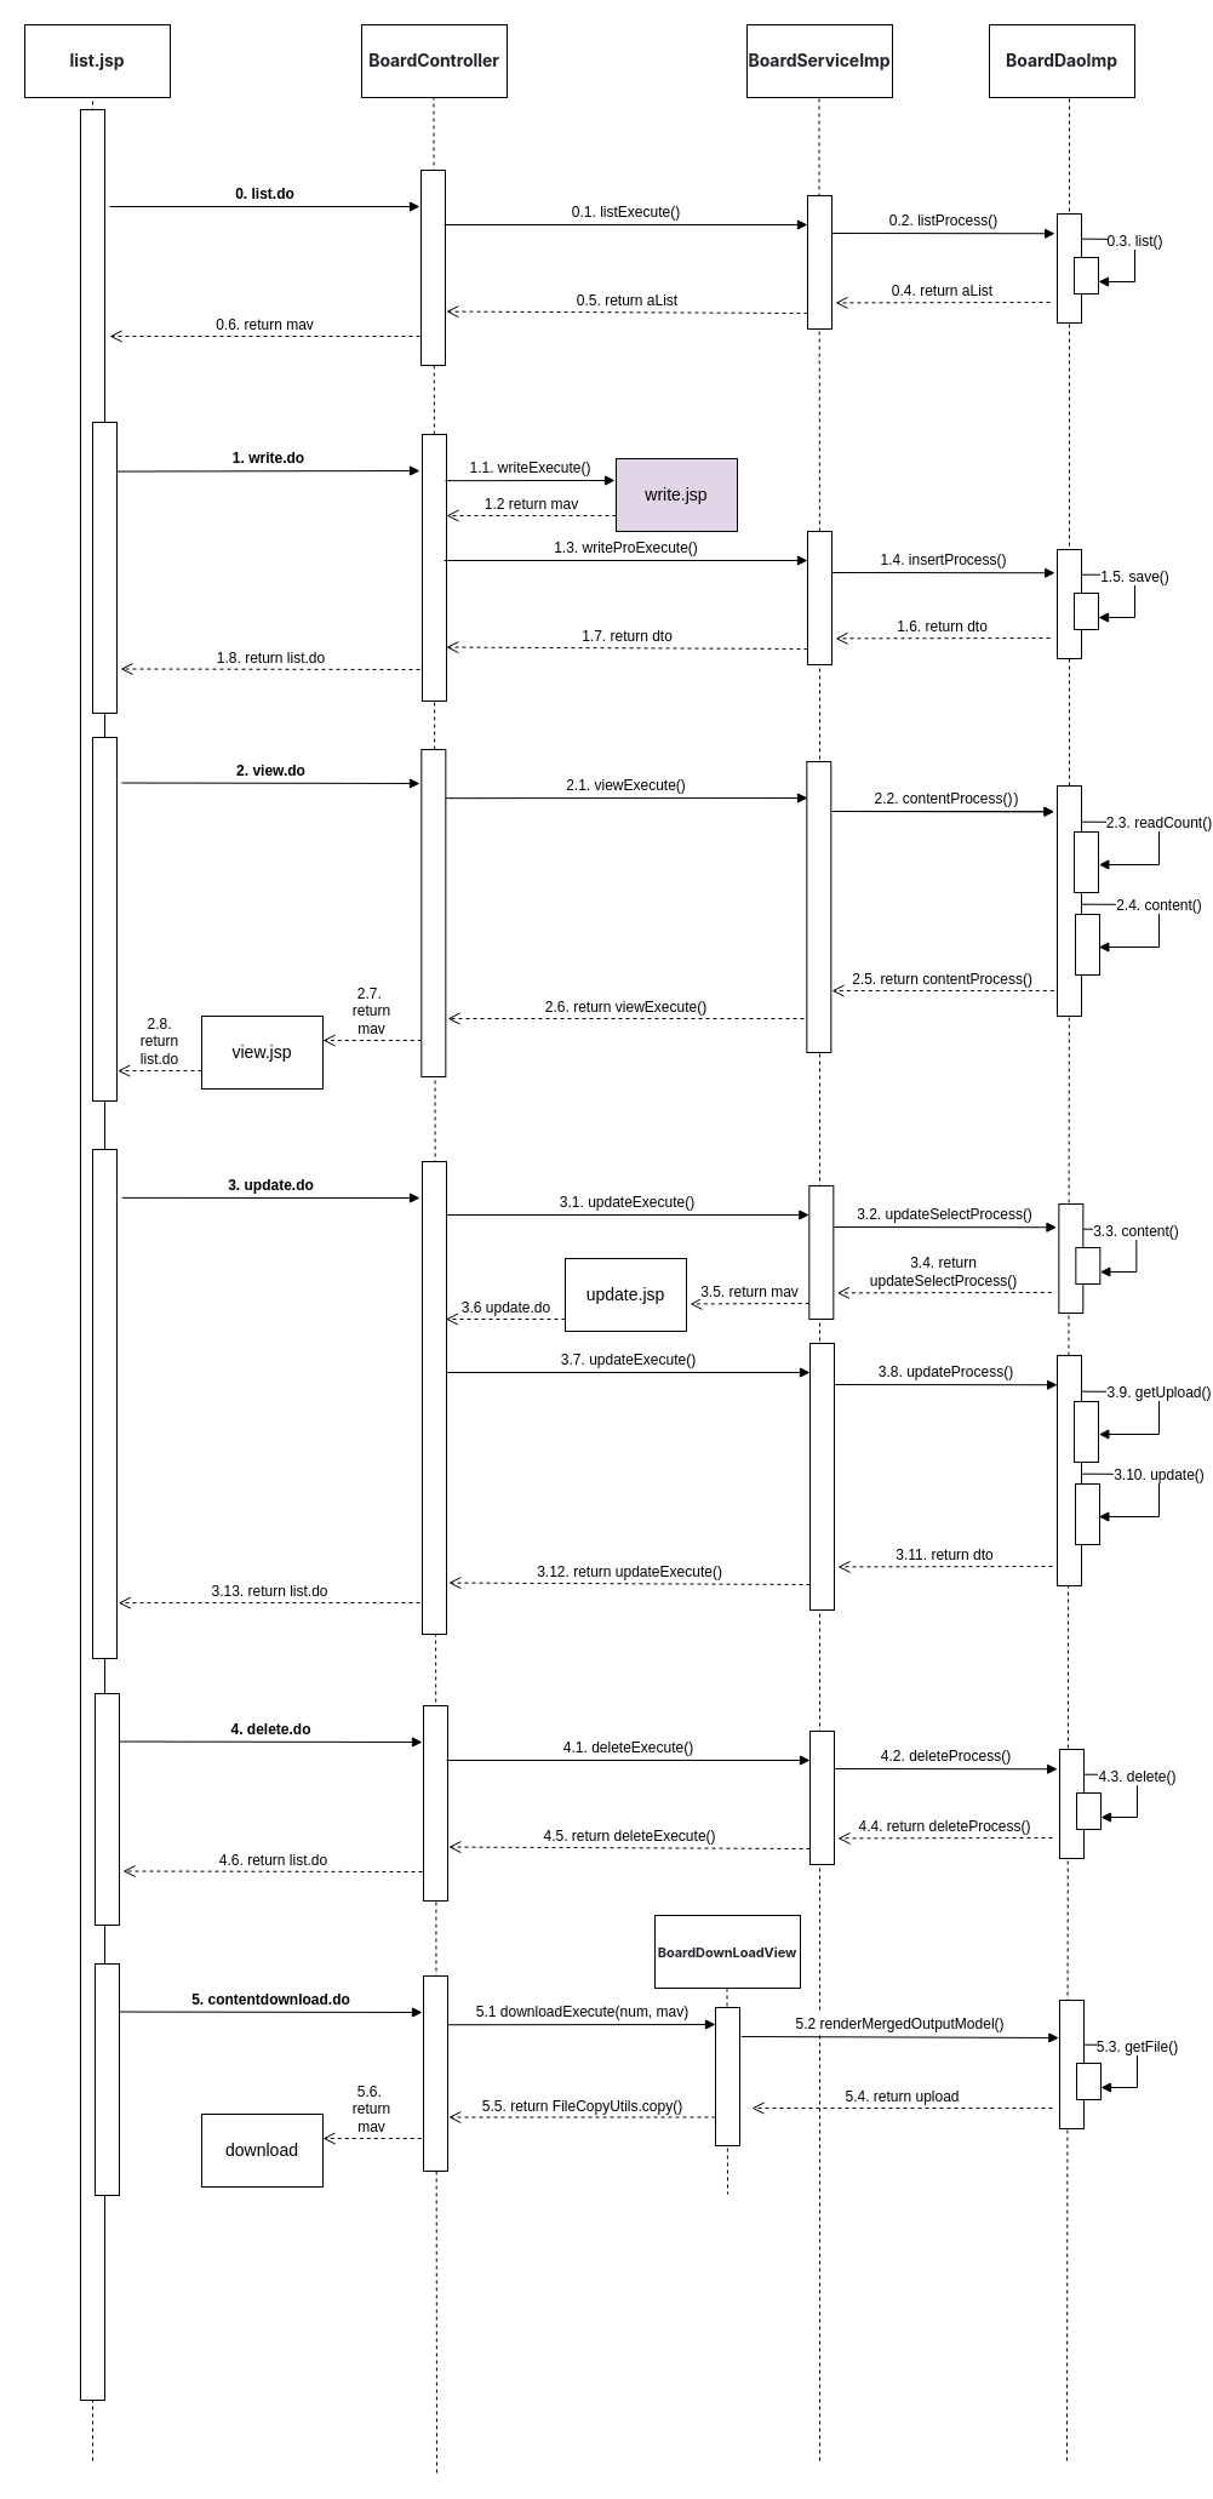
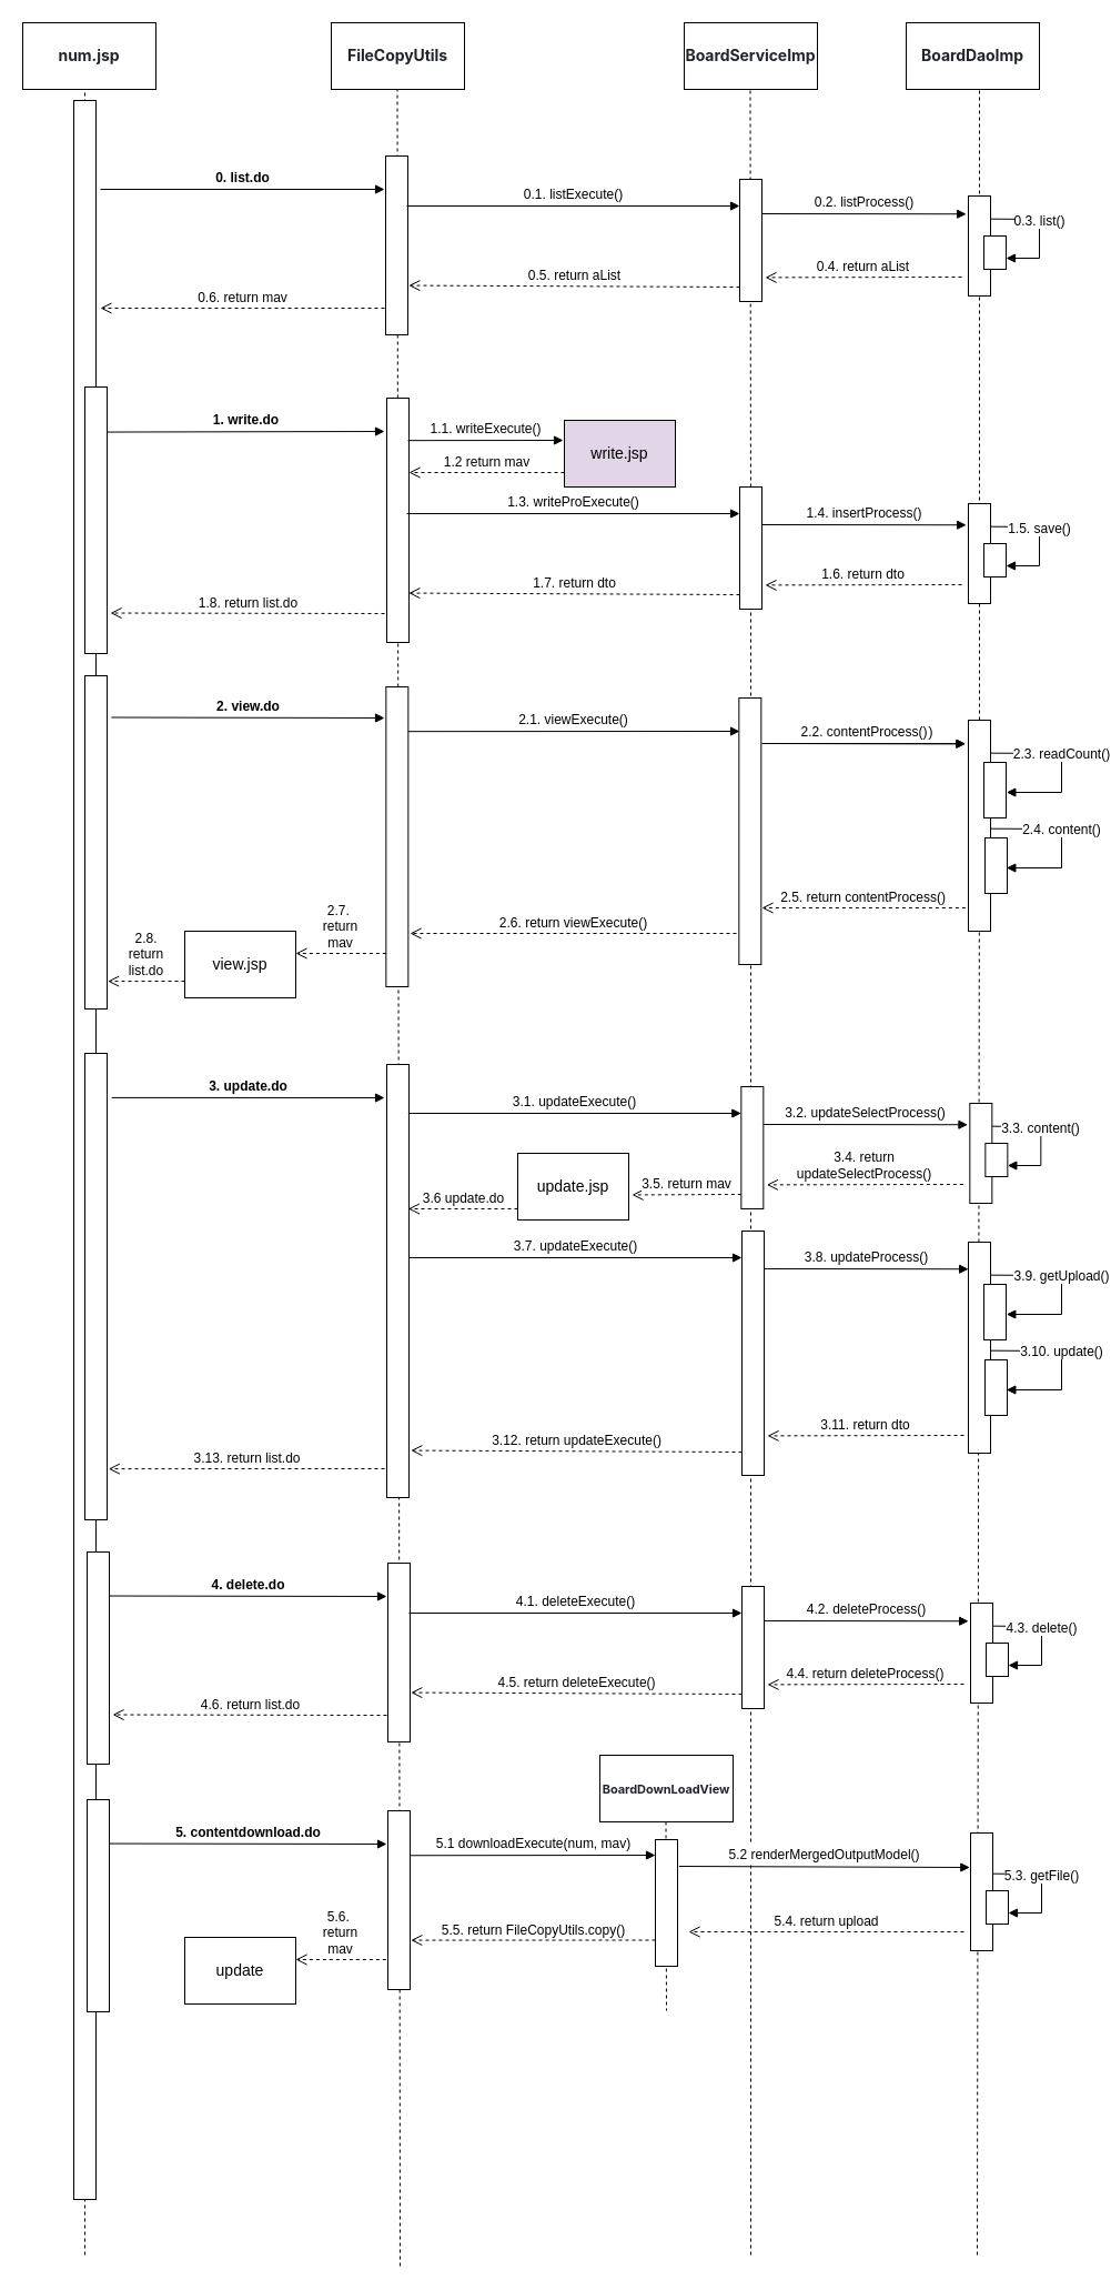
- <mxCell id="3" value="&lt;h3 style=&quot;box-sizing: inherit; line-height: 1.5; margin-bottom: 1rem; color: rgb(33, 37, 41); font-family: -apple-system, BlinkMacSystemFont, &amp;quot;Helvetica Neue&amp;quot;, &amp;quot;Apple SD Gothic Neo&amp;quot;, &amp;quot;Malgun Gothic&amp;quot;, &amp;quot;맑은 고딕&amp;quot;, 나눔고딕, &amp;quot;Nanum Gothic&amp;quot;, &amp;quot;Noto Sans KR&amp;quot;, &amp;quot;Noto Sans CJK KR&amp;quot;, arial, 돋움, Dotum, Tahoma, Geneva, sans-serif; letter-spacing: -0.072px; text-align: start; background-color: rgb(255, 255, 255);&quot; id=&quot;1-boardcontroller패키지---boardcontroller클래스-생성&quot;&gt;&lt;span style=&quot;font-size: 14px;&quot;&gt;list.jsp&lt;/span&gt;&lt;/h3&gt;" style="rounded=0;whiteSpace=wrap;html=1;" parent="1" vertex="1"><mxGeometry x="20" y="20" width="120" height="60" as="geometry" /></mxCell>
+ <mxCell id="3" value="&lt;h3 style=&quot;box-sizing: inherit; line-height: 1.5; margin-bottom: 1rem; color: rgb(33, 37, 41); font-family: -apple-system, BlinkMacSystemFont, &amp;quot;Helvetica Neue&amp;quot;, &amp;quot;Apple SD Gothic Neo&amp;quot;, &amp;quot;Malgun Gothic&amp;quot;, &amp;quot;맑은 고딕&amp;quot;, 나눔고딕, &amp;quot;Nanum Gothic&amp;quot;, &amp;quot;Noto Sans KR&amp;quot;, &amp;quot;Noto Sans CJK KR&amp;quot;, arial, 돋움, Dotum, Tahoma, Geneva, sans-serif; letter-spacing: -0.072px; text-align: start; background-color: rgb(255, 255, 255);&quot; id=&quot;1-boardcontroller패키지---boardcontroller클래스-생성&quot;&gt;&lt;span style=&quot;font-size: 14px;&quot;&gt;num.jsp&lt;/span&gt;&lt;/h3&gt;" style="rounded=0;whiteSpace=wrap;html=1;" parent="1" vertex="1"><mxGeometry x="20" y="20" width="120" height="60" as="geometry" /></mxCell>
- <mxCell id="4" value="&lt;h3 style=&quot;border-color: var(--border-color); box-sizing: inherit; line-height: 1.5; margin-bottom: 1rem; color: rgb(33, 37, 41); font-family: -apple-system, BlinkMacSystemFont, &amp;quot;Helvetica Neue&amp;quot;, &amp;quot;Apple SD Gothic Neo&amp;quot;, &amp;quot;Malgun Gothic&amp;quot;, &amp;quot;맑은 고딕&amp;quot;, 나눔고딕, &amp;quot;Nanum Gothic&amp;quot;, &amp;quot;Noto Sans KR&amp;quot;, &amp;quot;Noto Sans CJK KR&amp;quot;, arial, 돋움, Dotum, Tahoma, Geneva, sans-serif; letter-spacing: -0.072px; text-align: start; background-color: rgb(255, 255, 255);&quot; id=&quot;1-boardcontroller패키지---boardcontroller클래스-생성&quot;&gt;&lt;strong style=&quot;border-color: var(--border-color); box-sizing: inherit;&quot;&gt;&lt;font style=&quot;border-color: var(--border-color); font-size: 14px;&quot;&gt;BoardController&lt;/font&gt;&lt;/strong&gt;&lt;/h3&gt;" style="rounded=0;whiteSpace=wrap;html=1;" parent="1" vertex="1"><mxGeometry x="298" y="20" width="120" height="60" as="geometry" /></mxCell>
+ <mxCell id="4" value="&lt;h3 style=&quot;border-color: var(--border-color); box-sizing: inherit; line-height: 1.5; margin-bottom: 1rem; color: rgb(33, 37, 41); font-family: -apple-system, BlinkMacSystemFont, &amp;quot;Helvetica Neue&amp;quot;, &amp;quot;Apple SD Gothic Neo&amp;quot;, &amp;quot;Malgun Gothic&amp;quot;, &amp;quot;맑은 고딕&amp;quot;, 나눔고딕, &amp;quot;Nanum Gothic&amp;quot;, &amp;quot;Noto Sans KR&amp;quot;, &amp;quot;Noto Sans CJK KR&amp;quot;, arial, 돋움, Dotum, Tahoma, Geneva, sans-serif; letter-spacing: -0.072px; text-align: start; background-color: rgb(255, 255, 255);&quot; id=&quot;1-boardcontroller패키지---boardcontroller클래스-생성&quot;&gt;&lt;strong style=&quot;border-color: var(--border-color); box-sizing: inherit;&quot;&gt;&lt;font style=&quot;border-color: var(--border-color); font-size: 14px;&quot;&gt;FileCopyUtils&lt;/font&gt;&lt;/strong&gt;&lt;/h3&gt;" style="rounded=0;whiteSpace=wrap;html=1;" parent="1" vertex="1"><mxGeometry x="298" y="20" width="120" height="60" as="geometry" /></mxCell>
- <mxCell id="106" value="download" style="rounded=0;whiteSpace=wrap;html=1;fontSize=14;" vertex="1" parent="1"><mxGeometry x="166" y="1744" width="100" height="60" as="geometry" /></mxCell>
+ <mxCell id="106" value="update" style="rounded=0;whiteSpace=wrap;html=1;fontSize=14;" vertex="1" parent="1"><mxGeometry x="166" y="1744" width="100" height="60" as="geometry" /></mxCell>
